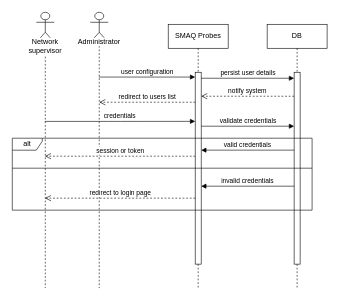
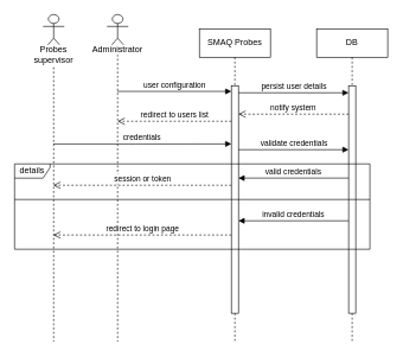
- <mxCell id="9" value="Network supervisor" style="shape=umlLifeline;participant=umlActor;perimeter=lifelinePerimeter;whiteSpace=wrap;html=1;container=1;collapsible=0;recursiveResize=0;verticalAlign=top;spacingTop=36;labelBackgroundColor=#ffffff;outlineConnect=0;size=50;" vertex="1" parent="1"><mxGeometry x="60" y="20" width="30" height="460" as="geometry" /></mxCell>
+ <mxCell id="9" value="Probes supervisor" style="shape=umlLifeline;participant=umlActor;perimeter=lifelinePerimeter;whiteSpace=wrap;html=1;container=1;collapsible=0;recursiveResize=0;verticalAlign=top;spacingTop=36;labelBackgroundColor=#ffffff;outlineConnect=0;size=50;" vertex="1" parent="1"><mxGeometry x="60" y="20" width="30" height="460" as="geometry" /></mxCell>
- <mxCell id="18" value="alt" style="shape=umlFrame;whiteSpace=wrap;html=1;width=50;height=20;" vertex="1" parent="1"><mxGeometry x="20" y="230" width="500" height="120" as="geometry" /></mxCell>
+ <mxCell id="18" value="details" style="shape=umlFrame;whiteSpace=wrap;html=1;width=50;height=20;" vertex="1" parent="1"><mxGeometry x="20" y="230" width="500" height="120" as="geometry" /></mxCell>
